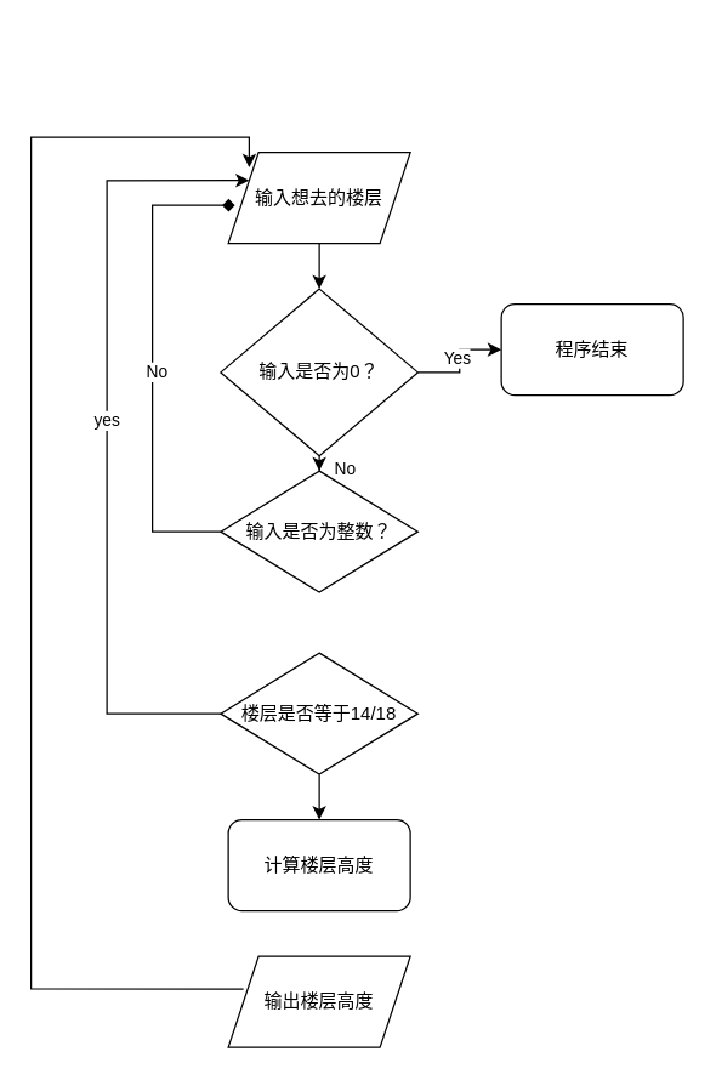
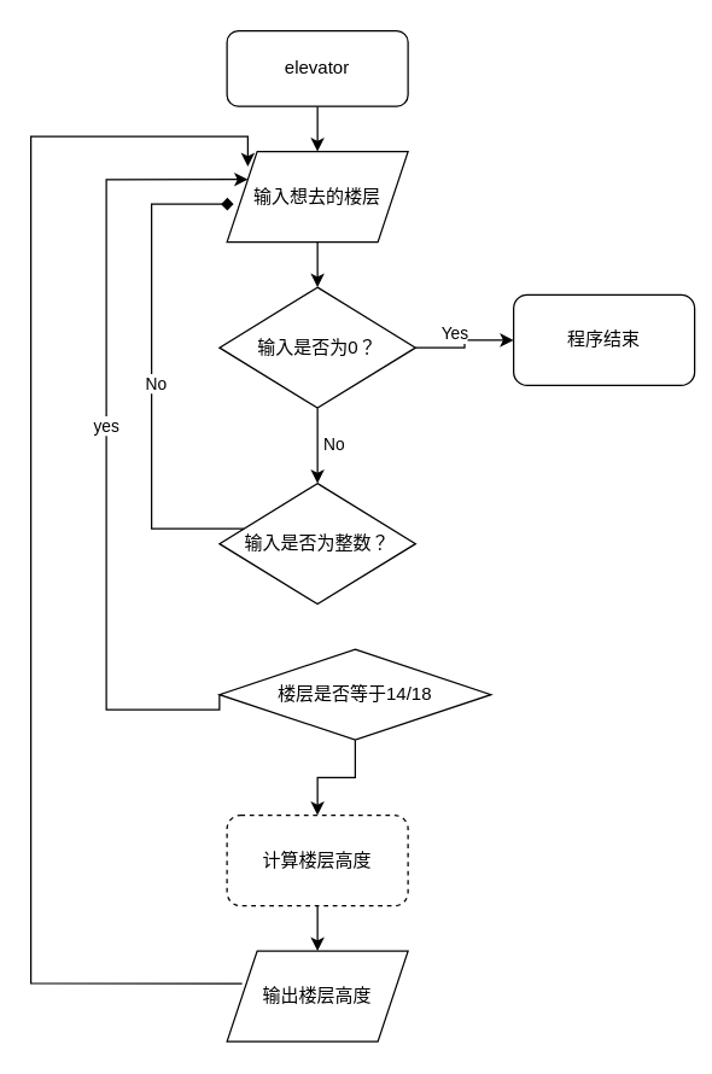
+ <mxCell id="3" value="elevator" style="rounded=1;whiteSpace=wrap;html=1;" vertex="1" parent="1"><mxGeometry x="150" y="20" width="120" height="50" as="geometry" /></mxCell>
+ <mxCell id="2" value="" style="edgeStyle=orthogonalEdgeStyle;rounded=0;orthogonalLoop=1;jettySize=auto;html=1;" edge="1" parent="1" source="3" target="5"><mxGeometry relative="1" as="geometry" /></mxCell>
- <mxCell id="11" value="程序结束" style="rounded=1;whiteSpace=wrap;html=1;" vertex="1" parent="1"><mxGeometry x="330" y="200" width="120" height="60" as="geometry" /></mxCell>
+ <mxCell id="11" value="程序结束" style="rounded=1;whiteSpace=wrap;html=1;" vertex="1" parent="1"><mxGeometry x="340" y="195" width="120" height="60" as="geometry" /></mxCell>
- <mxCell id="10" value="输入是否为0？" style="rhombus;whiteSpace=wrap;html=1;" vertex="1" parent="1"><mxGeometry x="145" y="190" width="130" height="110" as="geometry" /></mxCell>
+ <mxCell id="10" value="输入是否为0？" style="rhombus;whiteSpace=wrap;html=1;" vertex="1" parent="1"><mxGeometry x="145" y="190" width="130" height="80" as="geometry" /></mxCell>
- <mxCell id="14" value="输入是否为整数？" style="rhombus;whiteSpace=wrap;html=1;" vertex="1" parent="1"><mxGeometry x="145" y="310" width="130" height="80" as="geometry" /></mxCell>
+ <mxCell id="14" value="输入是否为整数？" style="rhombus;whiteSpace=wrap;html=1;" vertex="1" parent="1"><mxGeometry x="145" y="320" width="130" height="80" as="geometry" /></mxCell>
- <mxCell id="18" value="楼层是否等于14/18" style="rhombus;whiteSpace=wrap;html=1;" vertex="1" parent="1"><mxGeometry x="145" y="430" width="130" height="80" as="geometry" /></mxCell>
+ <mxCell id="18" value="楼层是否等于14/18" style="rhombus;whiteSpace=wrap;html=1;" vertex="1" parent="1"><mxGeometry x="145" y="430" width="180" height="60" as="geometry" /></mxCell>
- <mxCell id="20" value="计算楼层高度" style="rounded=1;whiteSpace=wrap;html=1;" vertex="1" parent="1"><mxGeometry x="150" y="540" width="120" height="60" as="geometry" /></mxCell>
+ <mxCell id="20" value="计算楼层高度" style="rounded=1;whiteSpace=wrap;html=1;dashed=1;" vertex="1" parent="1"><mxGeometry x="150" y="540" width="120" height="60" as="geometry" /></mxCell>
+ <mxCell id="19" value="" style="edgeStyle=orthogonalEdgeStyle;rounded=0;orthogonalLoop=1;jettySize=auto;html=1;" edge="1" parent="1" source="20" target="22"><mxGeometry relative="1" as="geometry" /></mxCell>
